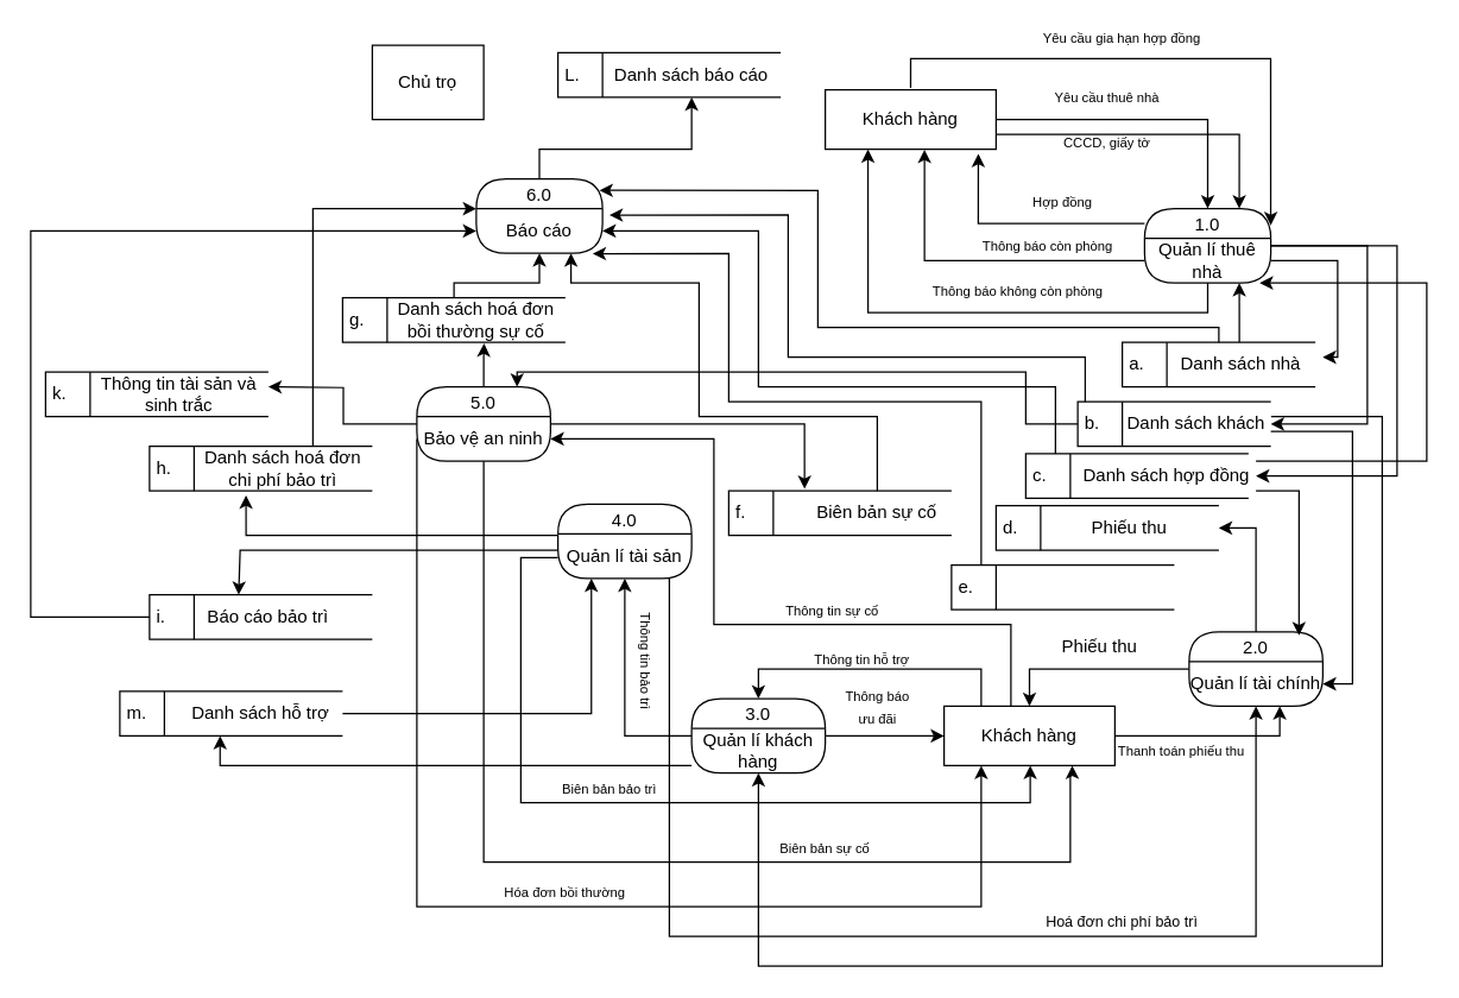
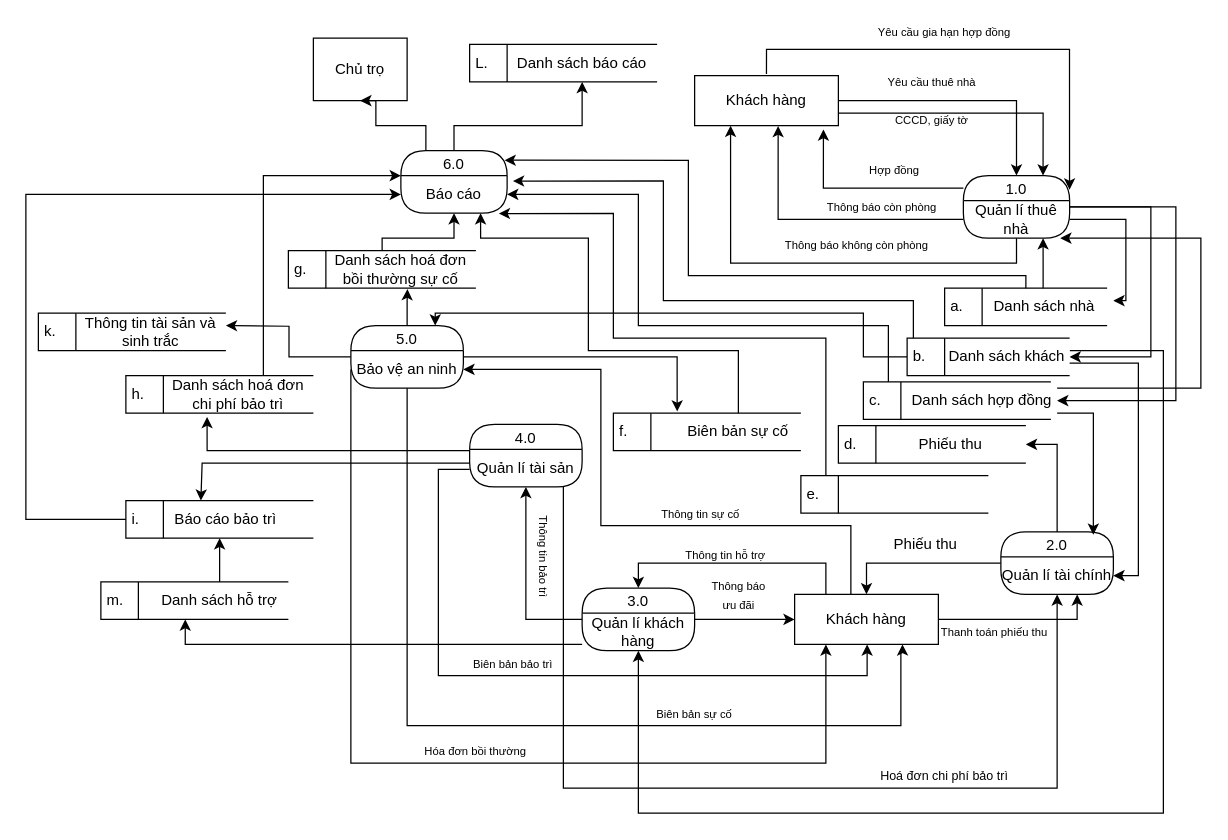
+ <mxCell id="69" style="edgeStyle=orthogonalEdgeStyle;rounded=0;orthogonalLoop=1;jettySize=auto;html=1;entryX=0.5;entryY=1;entryDx=0;entryDy=0;" edge="1" parent="1" source="70" target="6"><mxGeometry relative="1" as="geometry"><Array as="points"><mxPoint x="340" y="100" /><mxPoint x="300" y="100" /></Array></mxGeometry></mxCell>
- <mxCell id="96" style="edgeStyle=orthogonalEdgeStyle;rounded=0;orthogonalLoop=1;jettySize=auto;html=1;entryX=0.25;entryY=1;entryDx=0;entryDy=0;" edge="1" parent="1" source="97" target="13"><mxGeometry relative="1" as="geometry" /></mxCell>
+ <mxCell id="96" style="edgeStyle=orthogonalEdgeStyle;rounded=0;orthogonalLoop=1;jettySize=auto;html=1;" edge="1" parent="1" source="97" target="90"><mxGeometry relative="1" as="geometry" /></mxCell>
